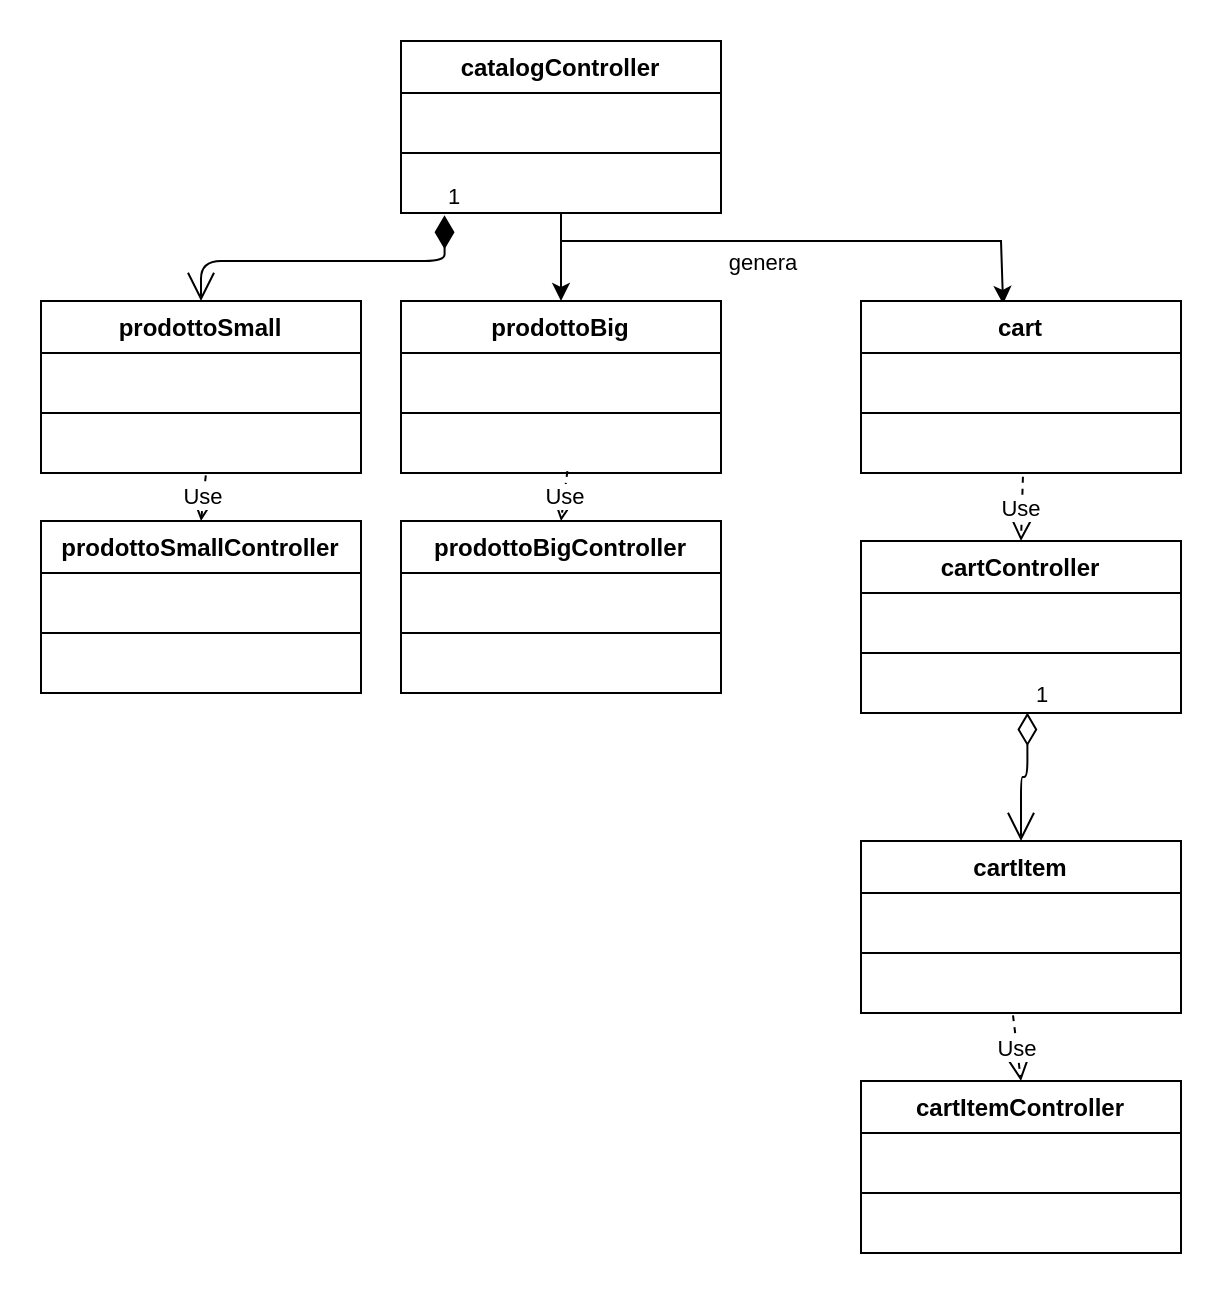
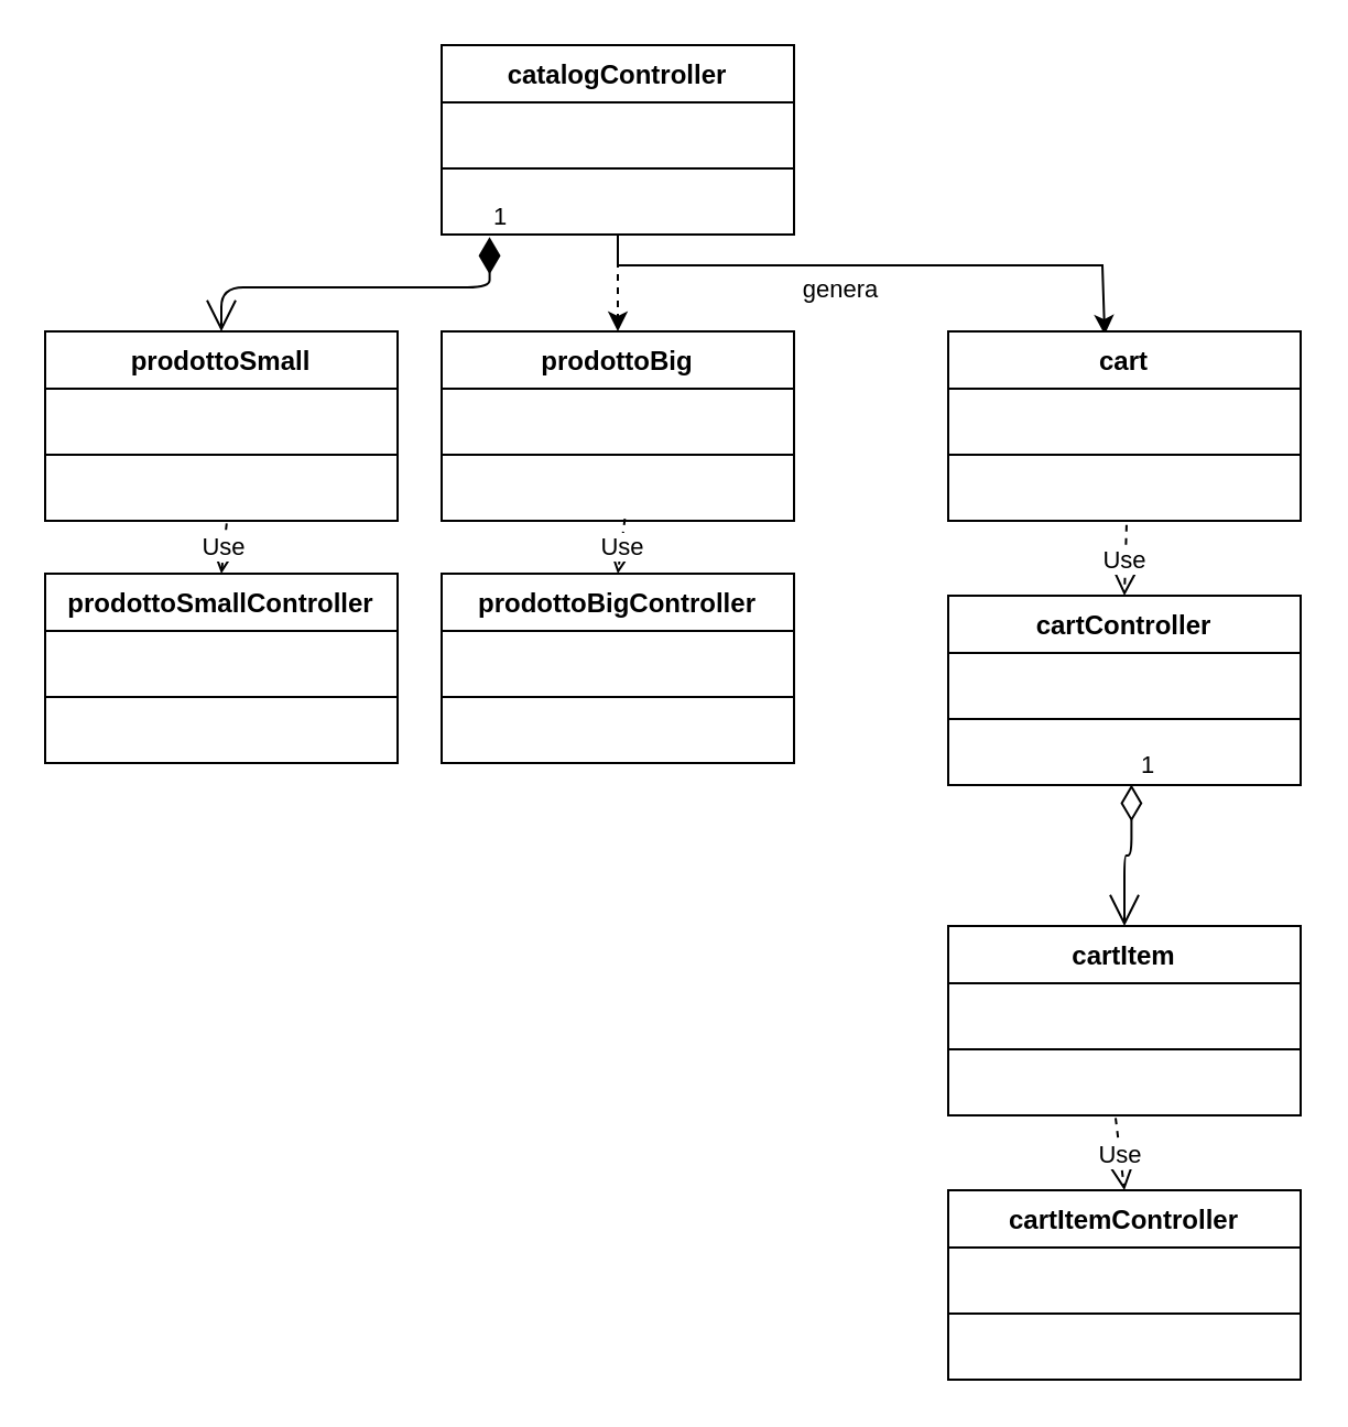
- <mxCell id="11" value="" style="edgeStyle=orthogonalEdgeStyle;rounded=0;orthogonalLoop=1;jettySize=auto;html=1;entryX=0.5;entryY=0;entryDx=0;entryDy=0;" edge="1" parent="1" source="13" target="17"><mxGeometry relative="1" as="geometry" /></mxCell>
+ <mxCell id="11" value="" style="edgeStyle=orthogonalEdgeStyle;rounded=0;orthogonalLoop=1;jettySize=auto;html=1;entryX=0.5;entryY=0;entryDx=0;entryDy=0;dashed=1;" edge="1" parent="1" source="13" target="17"><mxGeometry relative="1" as="geometry" /></mxCell>
